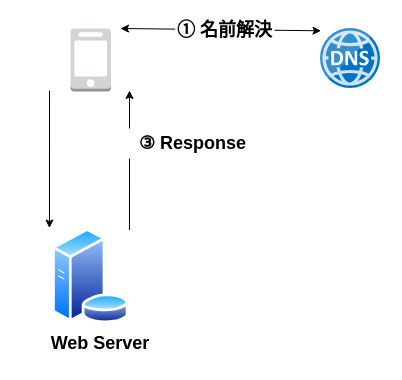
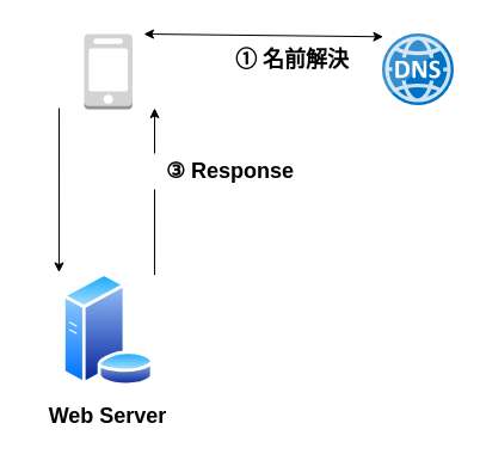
- <mxCell id="10" value="① 名前解決" style="text;html=1;strokeColor=none;fillColor=#ffffff;align=center;verticalAlign=middle;whiteSpace=wrap;rounded=0;fontStyle=1;fontSize=18;" vertex="1" parent="1"><mxGeometry x="174.75" y="20" width="99.25" height="20" as="geometry" /></mxCell>
+ <mxCell id="10" value="① 名前解決" style="text;html=1;strokeColor=none;fillColor=#ffffff;align=center;verticalAlign=middle;whiteSpace=wrap;rounded=0;fontStyle=1;fontSize=18;" vertex="1" parent="1"><mxGeometry x="194.75" y="40" width="99.25" height="20" as="geometry" /></mxCell>
- <mxCell id="6" value="Web Server" style="text;html=1;strokeColor=none;fillColor=none;align=center;verticalAlign=middle;whiteSpace=wrap;rounded=0;fontStyle=1;fontSize=18;" vertex="1" parent="1"><mxGeometry x="30.25" y="333" width="140" height="20" as="geometry" /></mxCell>
+ <mxCell id="6" value="Web Server" style="text;html=1;strokeColor=none;fillColor=none;align=center;verticalAlign=middle;whiteSpace=wrap;rounded=0;fontStyle=1;fontSize=18;" vertex="1" parent="1"><mxGeometry x="20.25" y="338" width="140" height="20" as="geometry" /></mxCell>
